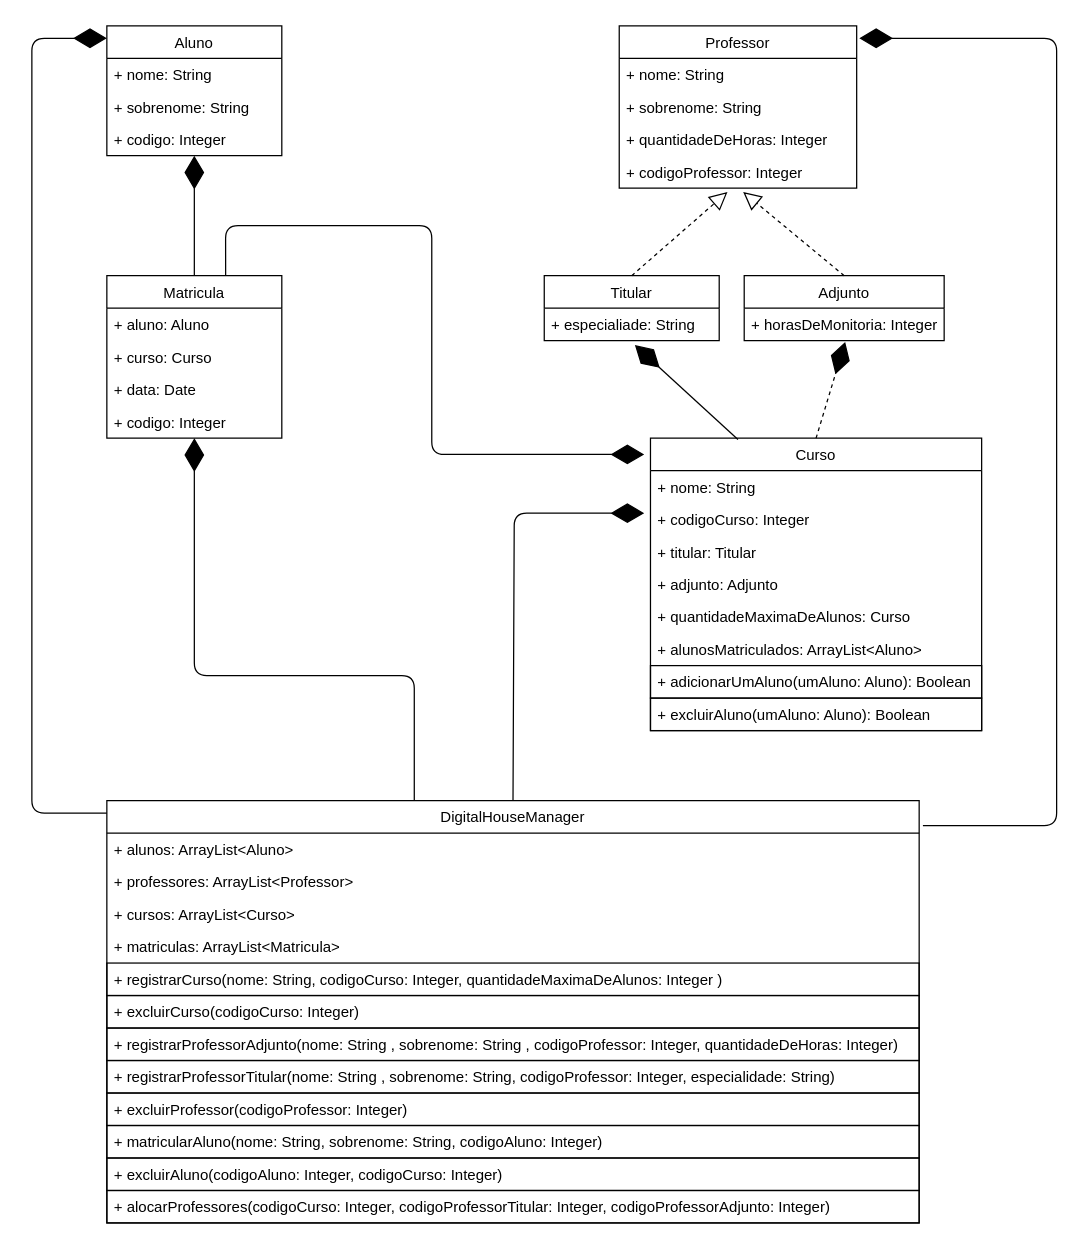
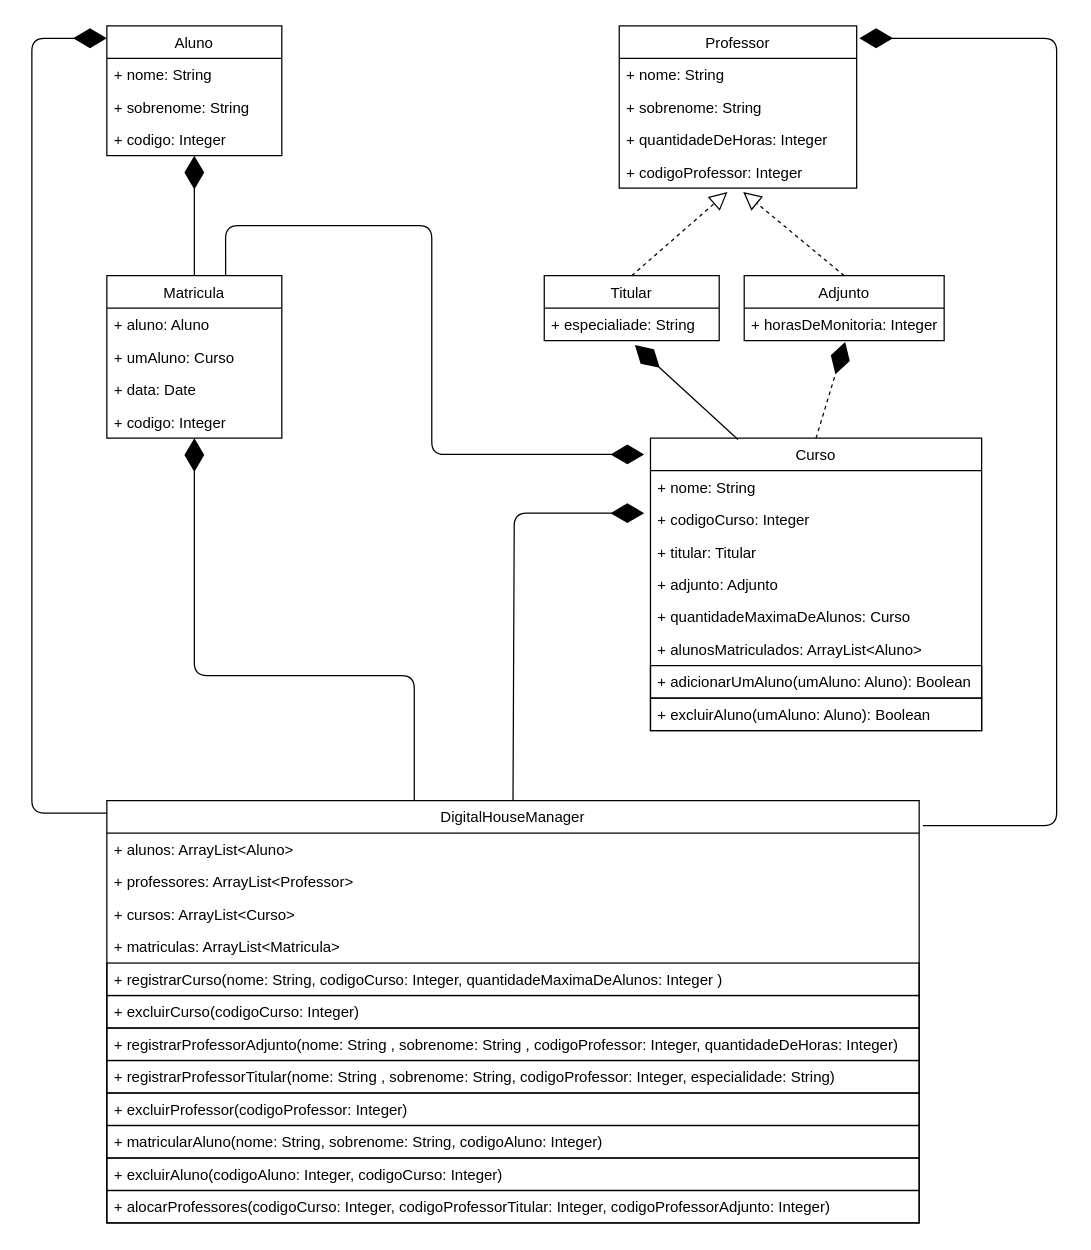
- <mxCell id="30" value="+ curso: Curso" style="text;strokeColor=none;fillColor=none;align=left;verticalAlign=top;spacingLeft=4;spacingRight=4;overflow=hidden;rotatable=0;points=[[0,0.5],[1,0.5]];portConstraint=eastwest;" parent="28" vertex="1"><mxGeometry y="52" width="140" height="26" as="geometry" /></mxCell>
+ <mxCell id="30" value="+ umAluno: Curso" style="text;strokeColor=none;fillColor=none;align=left;verticalAlign=top;spacingLeft=4;spacingRight=4;overflow=hidden;rotatable=0;points=[[0,0.5],[1,0.5]];portConstraint=eastwest;" parent="28" vertex="1"><mxGeometry y="52" width="140" height="26" as="geometry" /></mxCell>
